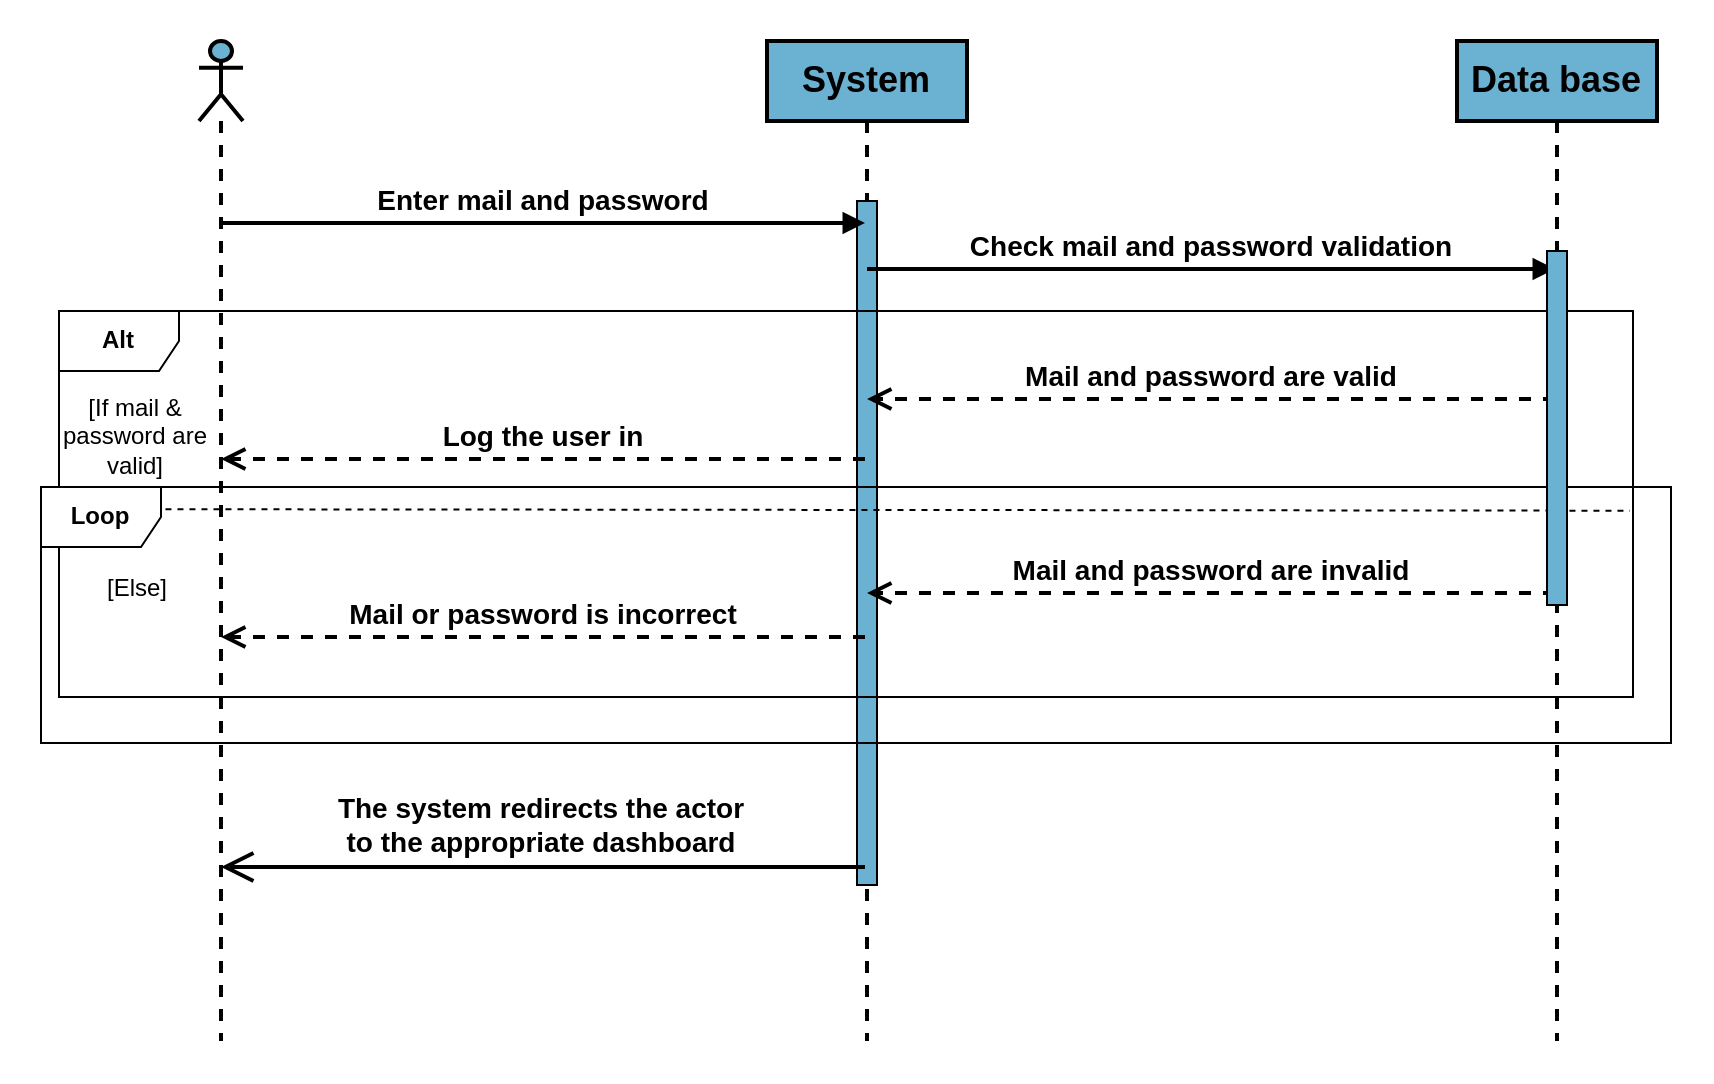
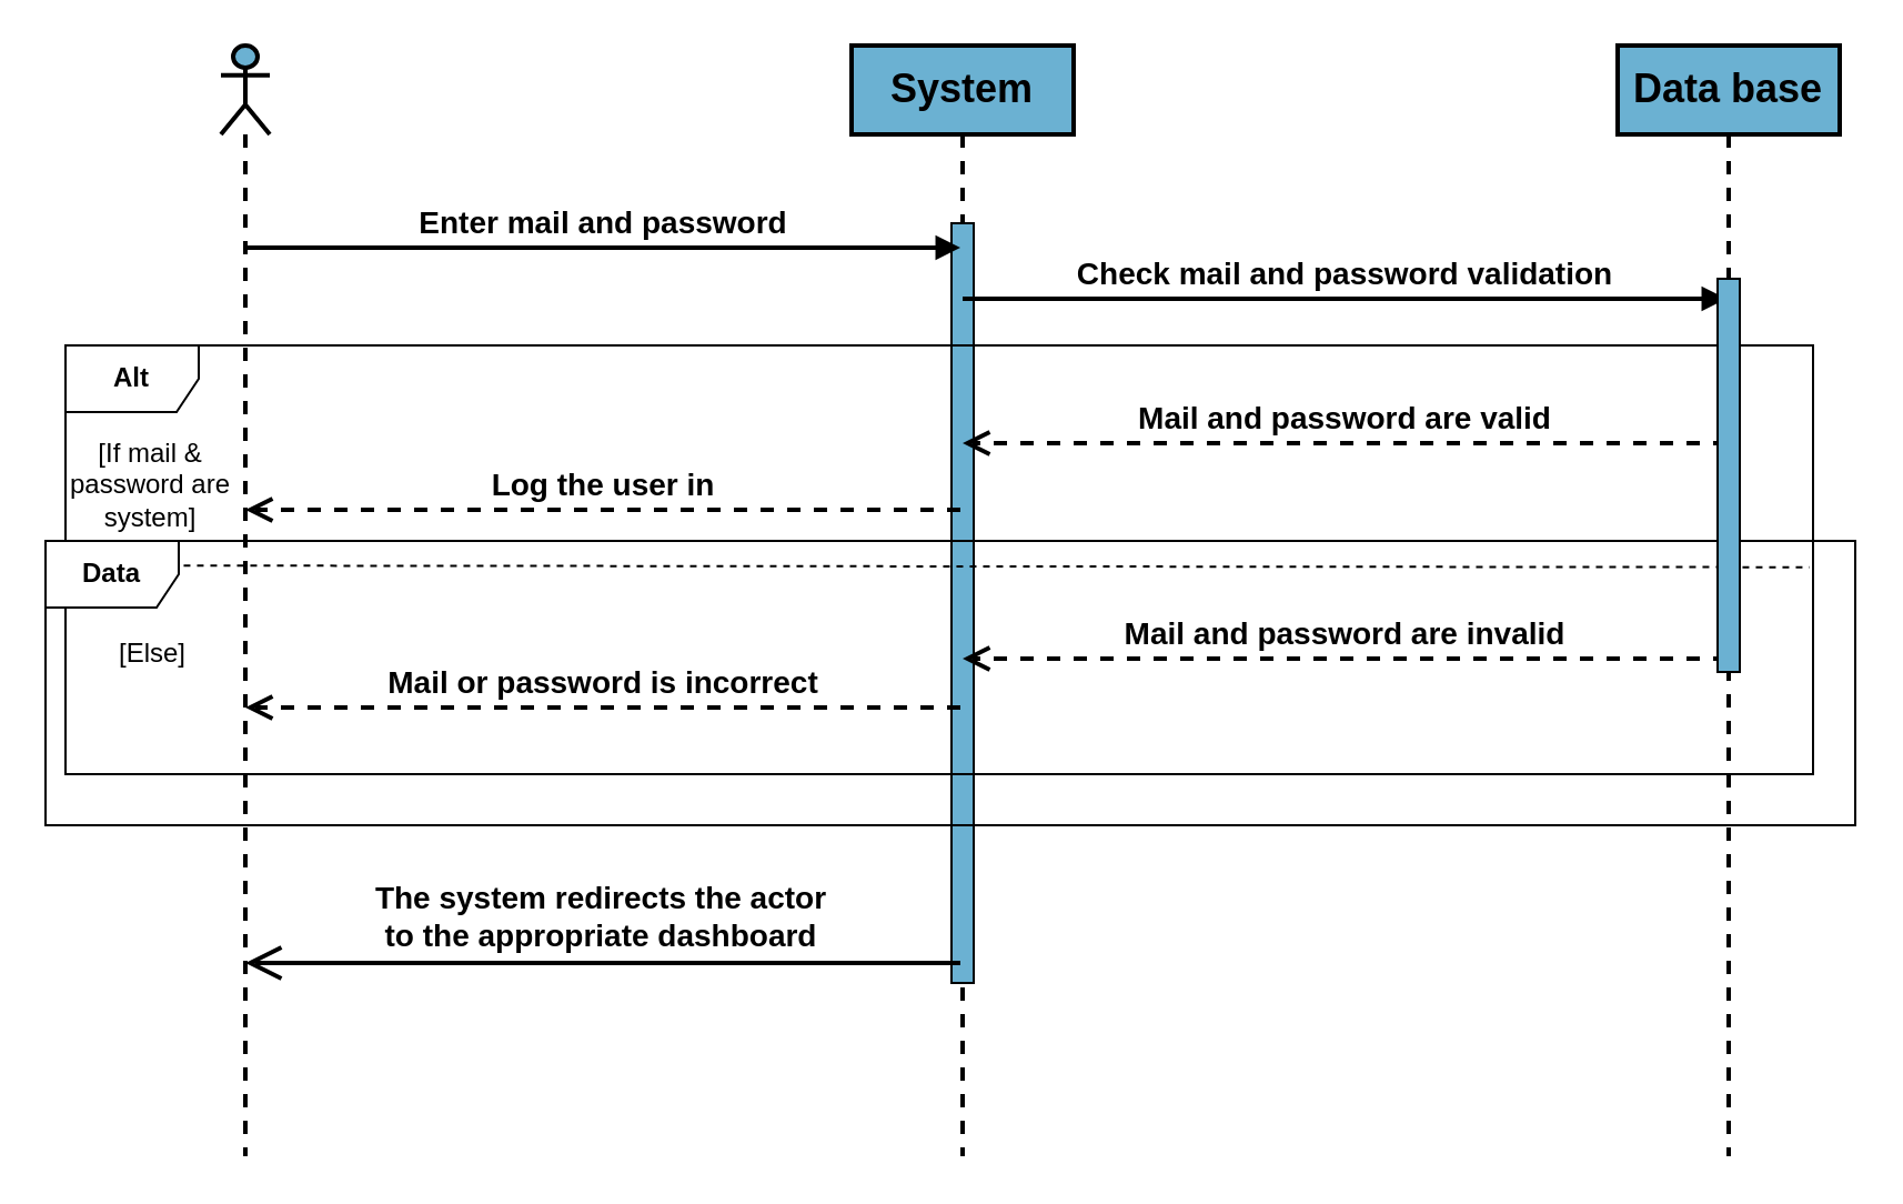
- <mxCell id="10" value="&lt;font style=&quot;font-size: 12px;&quot;&gt;[If mail &amp;amp;&lt;br&gt;password are&lt;br&gt;valid]&lt;/font&gt;" style="text;html=1;align=center;verticalAlign=middle;resizable=0;points=[];autosize=1;strokeColor=none;fillColor=none;" parent="1" vertex="1"><mxGeometry x="22" y="190" width="90" height="55" as="geometry" /></mxCell>
+ <mxCell id="10" value="&lt;font style=&quot;font-size: 12px;&quot;&gt;[If mail &amp;amp;&lt;br&gt;password are&lt;br&gt;system]&lt;/font&gt;" style="text;html=1;align=center;verticalAlign=middle;resizable=0;points=[];autosize=1;strokeColor=none;fillColor=none;" parent="1" vertex="1"><mxGeometry x="22" y="190" width="90" height="55" as="geometry" /></mxCell>
- <mxCell id="16" value="&lt;b&gt;Loop&lt;/b&gt;" style="shape=umlFrame;whiteSpace=wrap;html=1;pointerEvents=0;" parent="1" vertex="1"><mxGeometry x="20" y="243" width="815" height="128" as="geometry" /></mxCell>
+ <mxCell id="16" value="&lt;b&gt;Data&lt;/b&gt;" style="shape=umlFrame;whiteSpace=wrap;html=1;pointerEvents=0;" parent="1" vertex="1"><mxGeometry x="20" y="243" width="815" height="128" as="geometry" /></mxCell>
